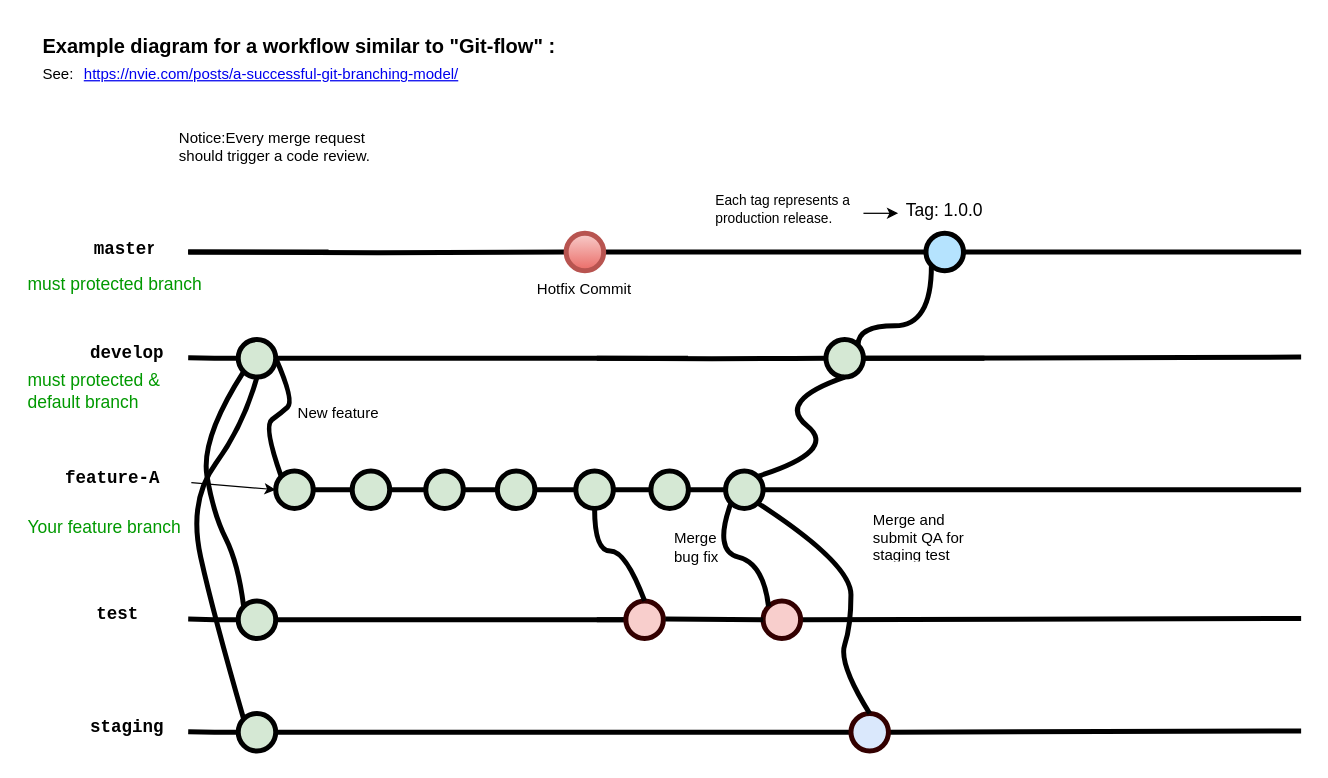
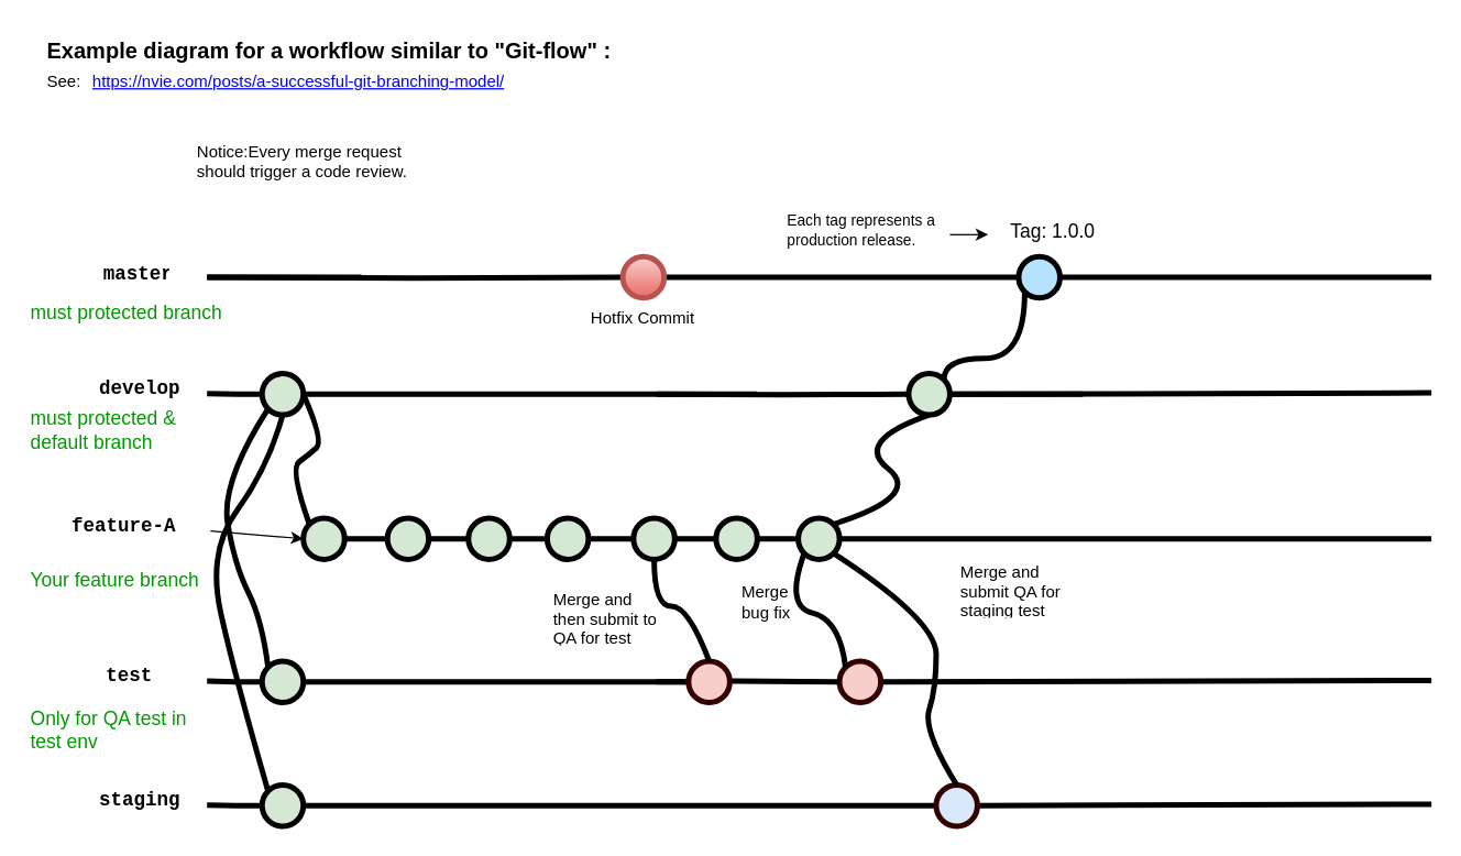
- <mxCell id="70" value="Tag: 1.0.0" style="text;html=1;strokeColor=none;fillColor=none;align=center;verticalAlign=middle;whiteSpace=wrap;overflow=hidden;fontSize=14;" vertex="1" parent="1"><mxGeometry x="720" y="157" width="70" height="20" as="geometry" /></mxCell>
+ <mxCell id="70" value="Tag: 1.0.0" style="text;html=1;strokeColor=none;fillColor=none;align=center;verticalAlign=middle;whiteSpace=wrap;overflow=hidden;fontSize=14;" vertex="1" parent="1"><mxGeometry x="730" y="157" width="70" height="20" as="geometry" /></mxCell>
- <mxCell id="52" value="&lt;span style=&quot;text-align: center&quot;&gt;New feature&lt;br&gt;&lt;/span&gt;" style="text;html=1;strokeColor=none;fillColor=none;align=left;verticalAlign=middle;whiteSpace=wrap;overflow=hidden;fontSize=12;fontStyle=0;fontColor=#000000;" vertex="1" parent="1"><mxGeometry x="236.13" y="308" width="82.25" height="44" as="geometry" /></mxCell>
+ <mxCell id="48" value="&lt;span style=&quot;text-align: center&quot;&gt;Merge and then submit to QA for test&lt;br&gt;&lt;/span&gt;" style="text;html=1;strokeColor=none;fillColor=none;align=left;verticalAlign=middle;whiteSpace=wrap;overflow=hidden;fontSize=12;fontStyle=0;fontColor=#000000;" vertex="1" parent="1"><mxGeometry x="400" y="426" width="82.25" height="44" as="geometry" /></mxCell>
+ <mxCell id="47" value="Only for QA test in &lt;br&gt;test env&amp;nbsp;" style="text;html=1;strokeColor=none;fillColor=none;align=left;verticalAlign=middle;whiteSpace=wrap;overflow=hidden;fontSize=14;fontStyle=0;fontColor=#009900;" vertex="1" parent="1"><mxGeometry x="20" y="510" width="120" height="40" as="geometry" /></mxCell>
